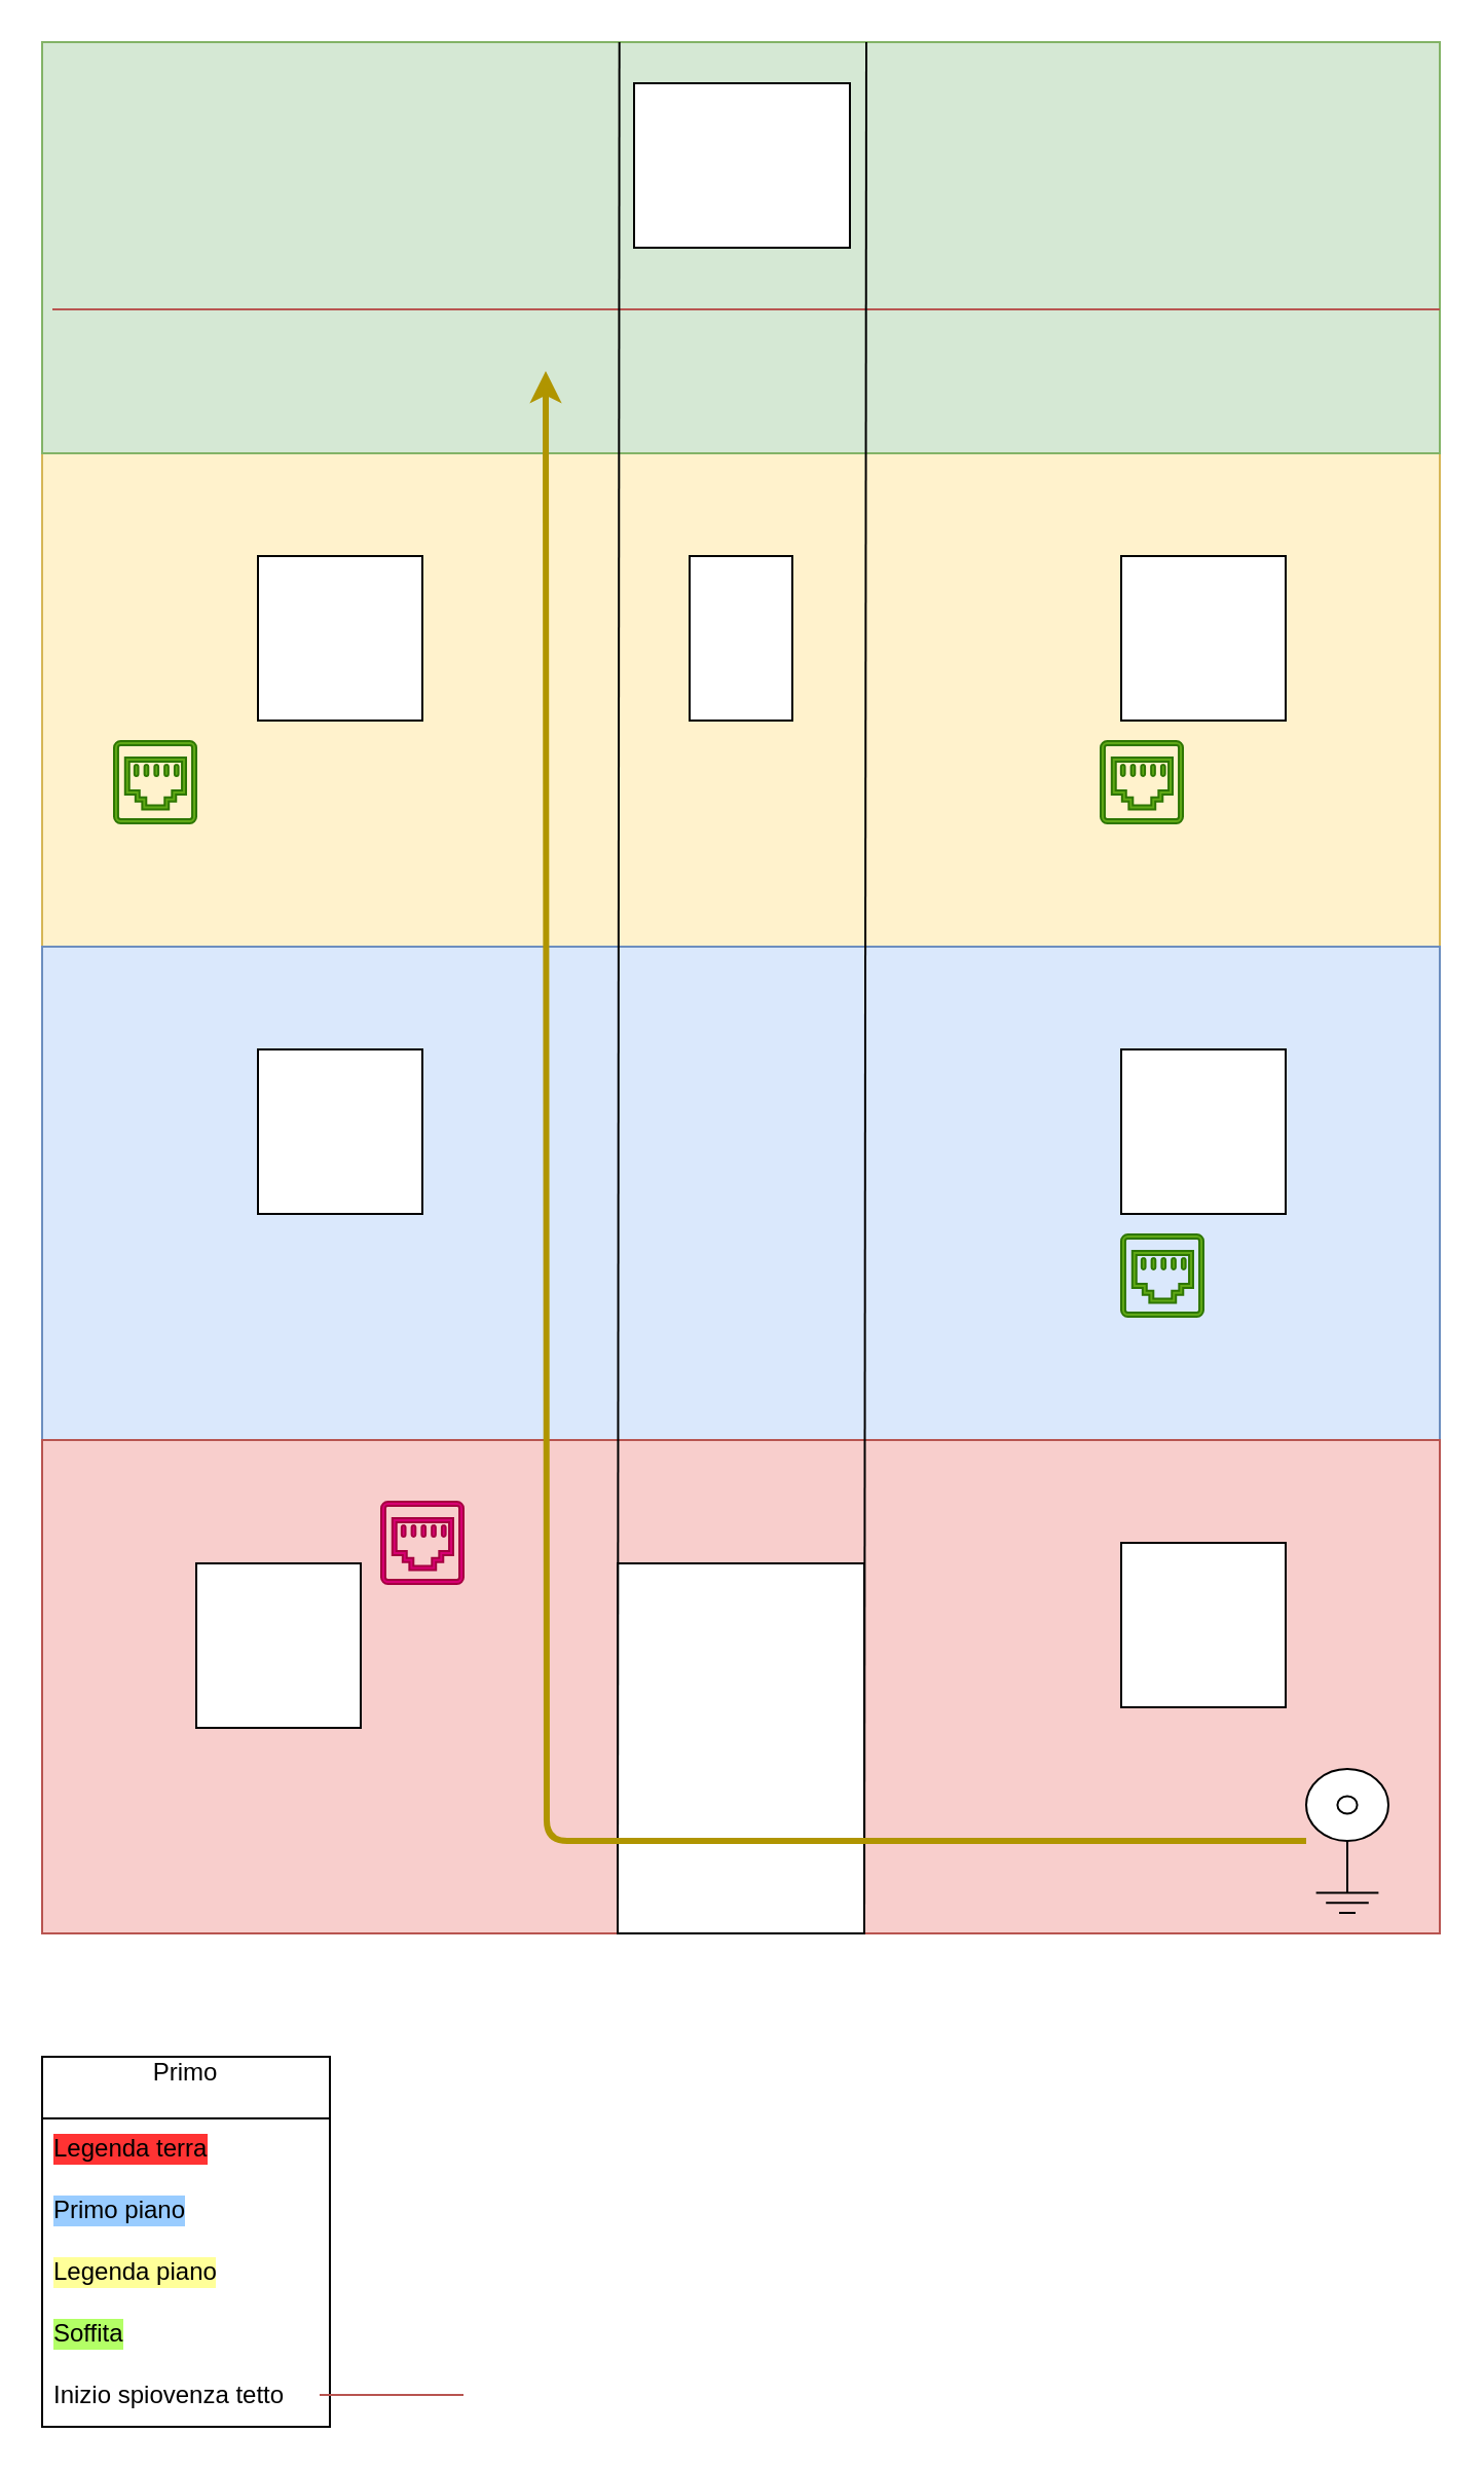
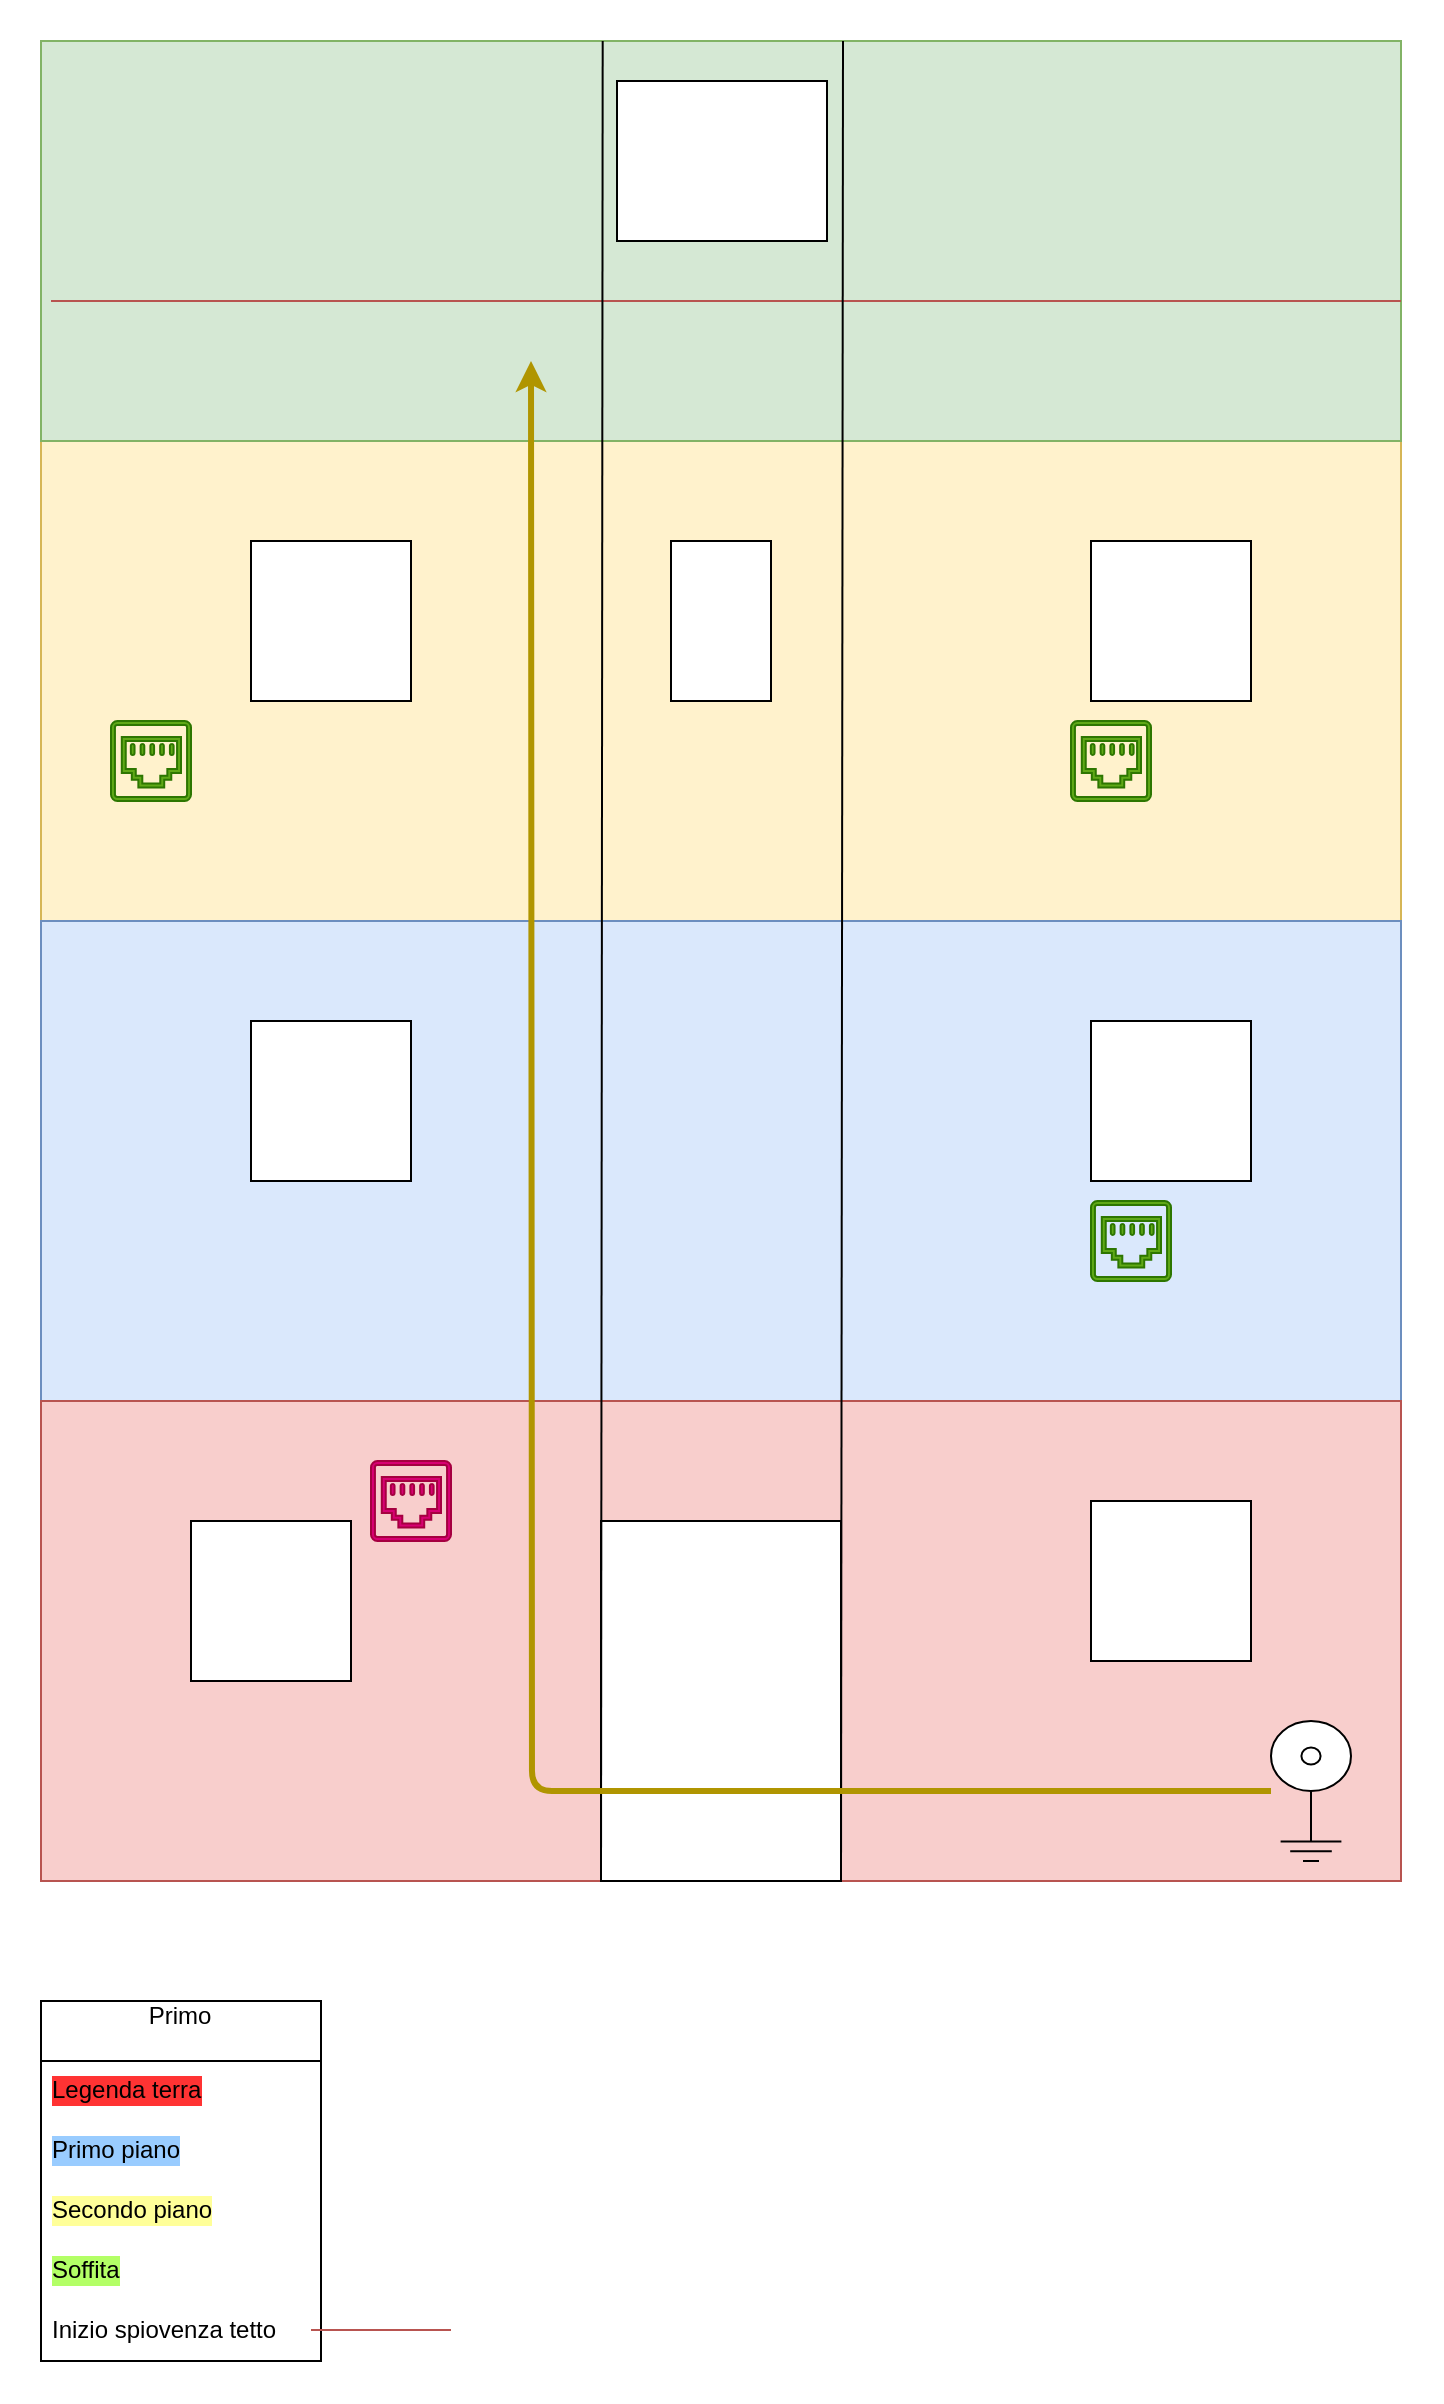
- <mxCell id="20" value="Legenda piano" style="text;strokeColor=none;fillColor=none;align=left;verticalAlign=middle;spacingLeft=4;spacingRight=4;overflow=hidden;points=[[0,0.5],[1,0.5]];portConstraint=eastwest;rotatable=0;whiteSpace=wrap;html=1;labelBackgroundColor=#FFFF99;" parent="17" vertex="1"><mxGeometry y="90" width="140" height="30" as="geometry" /></mxCell>
+ <mxCell id="20" value="Secondo piano" style="text;strokeColor=none;fillColor=none;align=left;verticalAlign=middle;spacingLeft=4;spacingRight=4;overflow=hidden;points=[[0,0.5],[1,0.5]];portConstraint=eastwest;rotatable=0;whiteSpace=wrap;html=1;labelBackgroundColor=#FFFF99;" parent="17" vertex="1"><mxGeometry y="90" width="140" height="30" as="geometry" /></mxCell>
